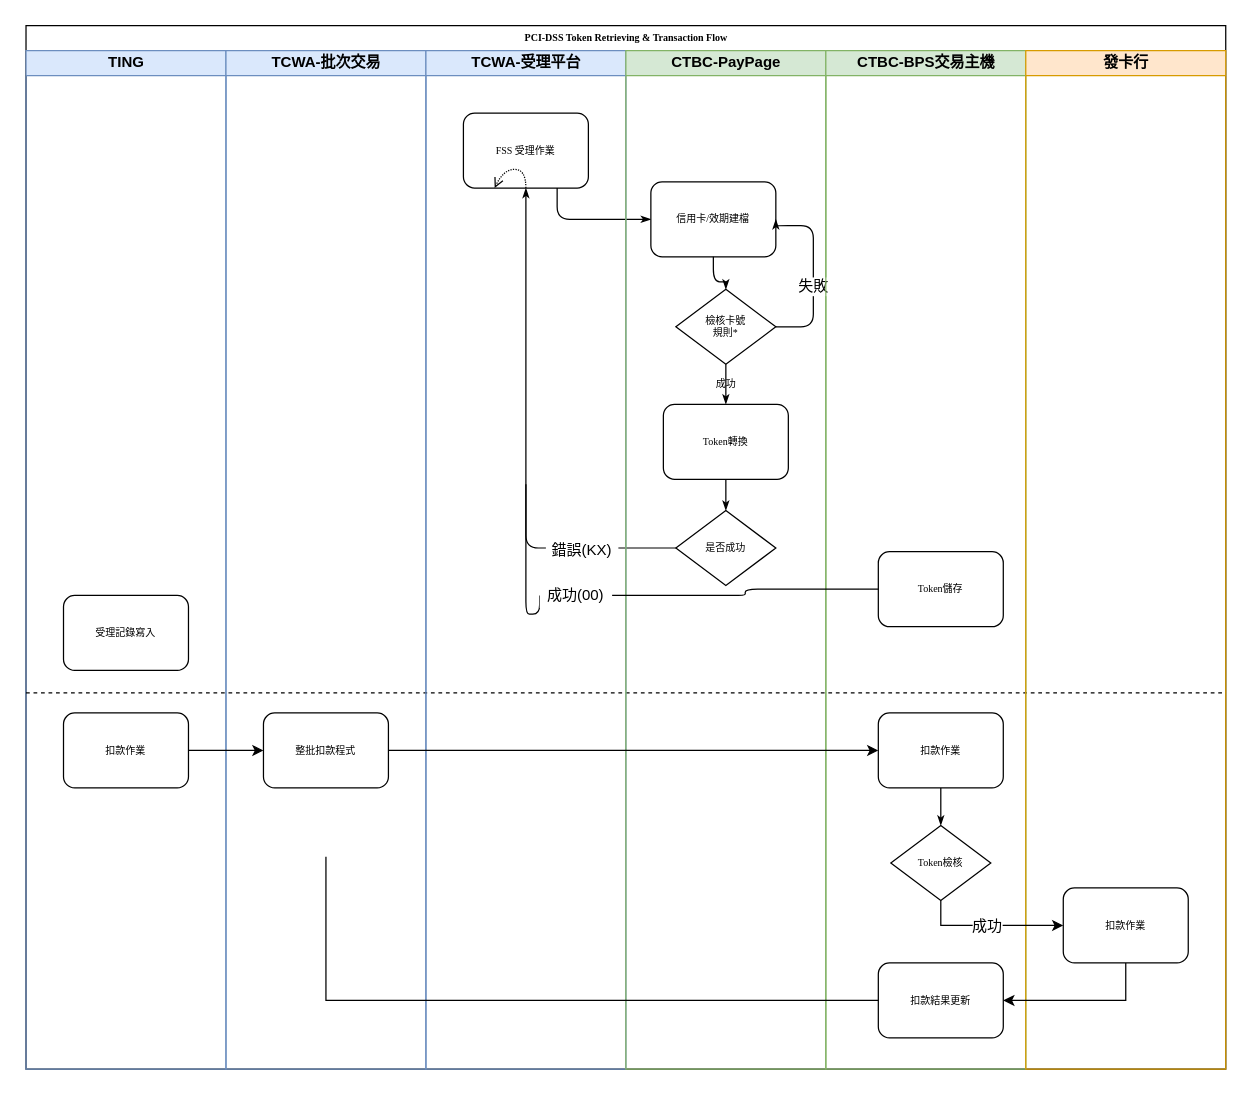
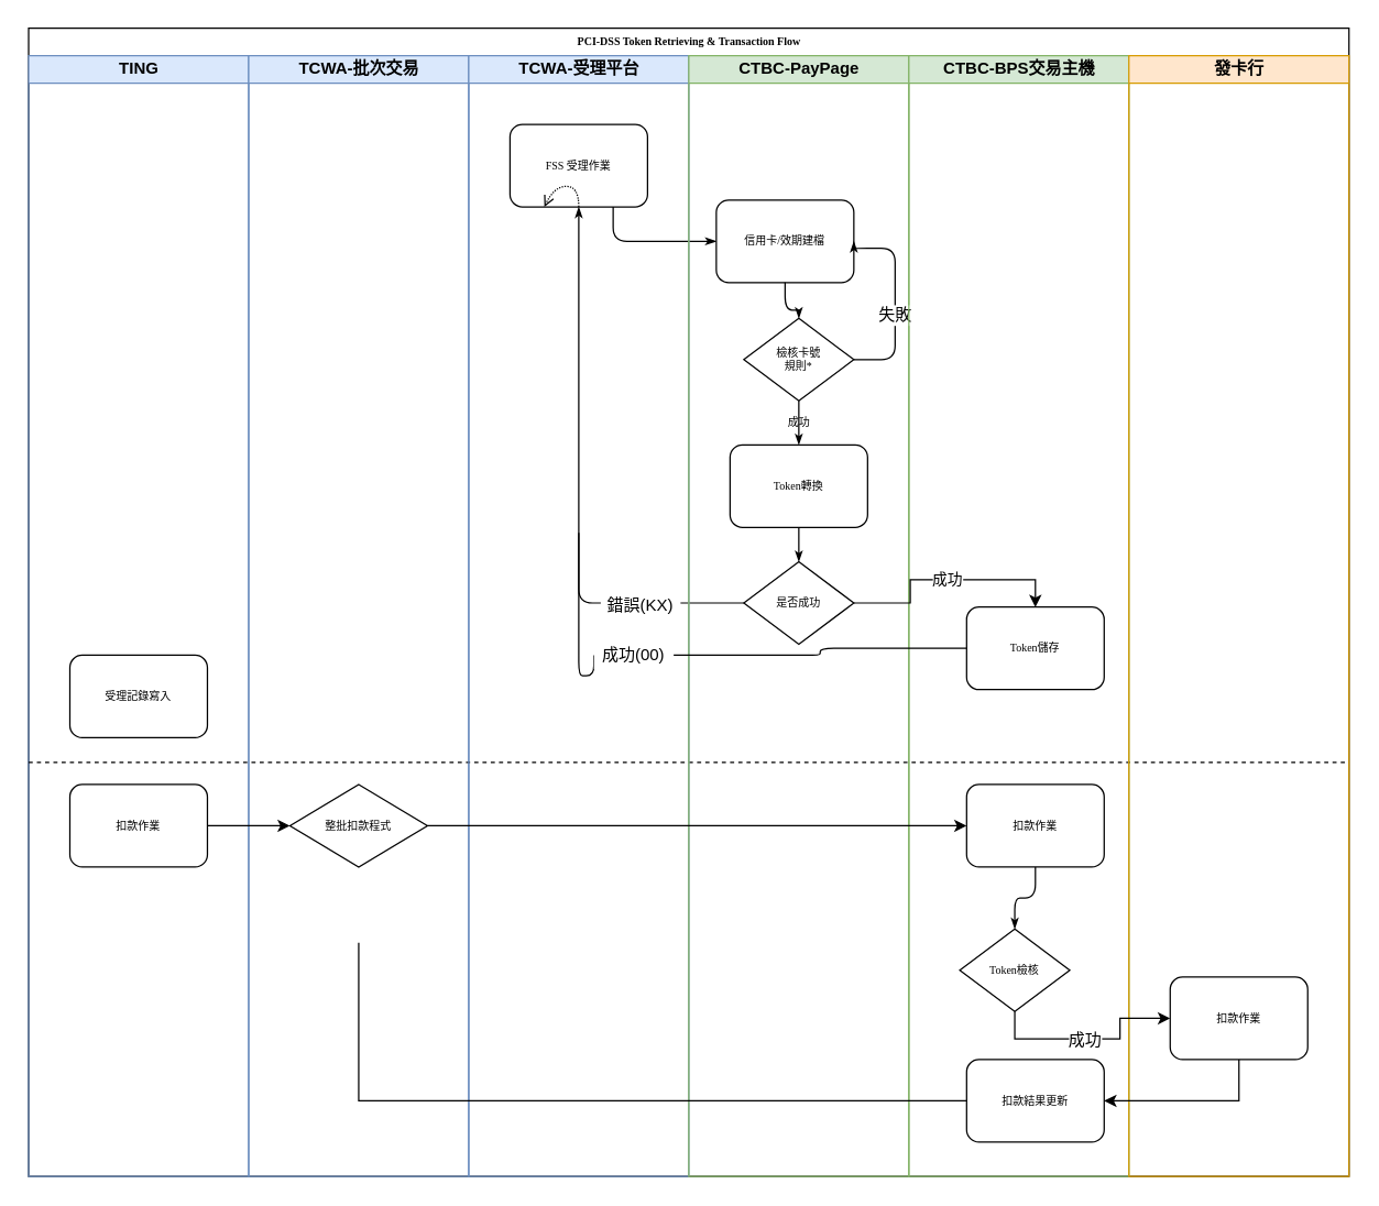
+ <mxCell id="40" value="成功" style="edgeStyle=orthogonalEdgeStyle;rounded=0;orthogonalLoop=1;jettySize=auto;html=1;entryX=0.5;entryY=0;entryDx=0;entryDy=0;endArrow=classic;endFill=1;" parent="2" source="25" target="28" edge="1"><mxGeometry relative="1" as="geometry" /></mxCell>
- <mxCell id="9" value="整批扣款程式" style="rounded=1;whiteSpace=wrap;html=1;shadow=0;labelBackgroundColor=none;strokeColor=#000000;strokeWidth=1;fillColor=#ffffff;fontFamily=Verdana;fontSize=8;fontColor=#000000;align=center;" parent="8" vertex="1"><mxGeometry x="30" y="530" width="100" height="60" as="geometry" /></mxCell>
+ <mxCell id="9" value="整批扣款程式" style="rhombus;whiteSpace=wrap;html=1;shadow=0;labelBackgroundColor=none;strokeColor=#000000;strokeWidth=1;fillColor=#ffffff;fontFamily=Verdana;fontSize=8;fontColor=#000000;align=center;" parent="8" vertex="1"><mxGeometry x="30" y="530" width="100" height="60" as="geometry" /></mxCell>
- <mxCell id="30" value="Token檢核" style="rhombus;whiteSpace=wrap;html=1;rounded=0;shadow=0;labelBackgroundColor=none;strokeColor=#000000;strokeWidth=1;fillColor=#ffffff;fontFamily=Verdana;fontSize=8;fontColor=#000000;align=center;" parent="27" vertex="1"><mxGeometry x="52" y="620" width="80" height="60" as="geometry" /></mxCell>
+ <mxCell id="30" value="Token檢核" style="rhombus;whiteSpace=wrap;html=1;rounded=0;shadow=0;labelBackgroundColor=none;strokeColor=#000000;strokeWidth=1;fillColor=#ffffff;fontFamily=Verdana;fontSize=8;fontColor=#000000;align=center;" parent="27" vertex="1"><mxGeometry x="37" y="635" width="80" height="60" as="geometry" /></mxCell>
